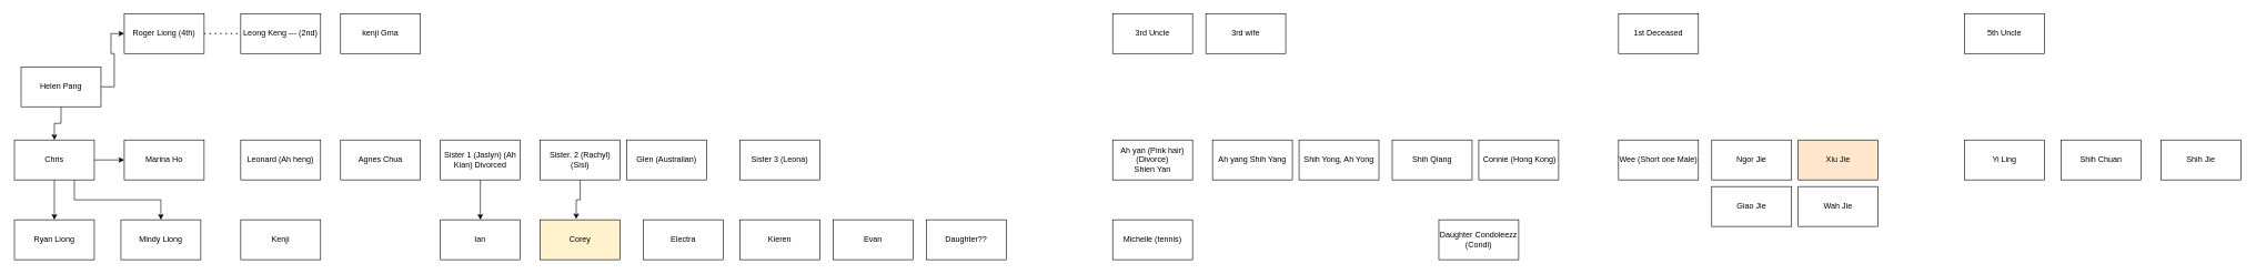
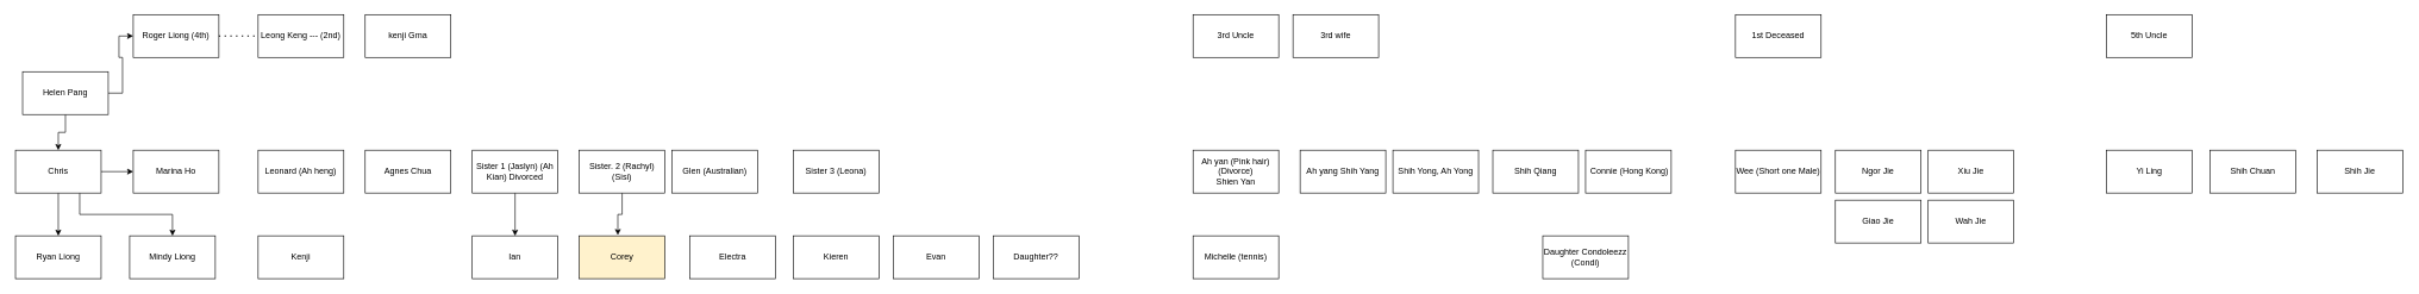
- <mxCell id="47" value="Xiu Jie" style="rounded=0;whiteSpace=wrap;html=1;fillColor=#ffe6cc;" vertex="1" parent="1"><mxGeometry x="2700" y="210" width="120" height="60" as="geometry" /></mxCell>
+ <mxCell id="47" value="Xiu Jie" style="rounded=0;whiteSpace=wrap;html=1;" vertex="1" parent="1"><mxGeometry x="2700" y="210" width="120" height="60" as="geometry" /></mxCell>
